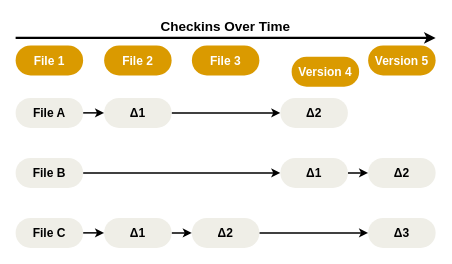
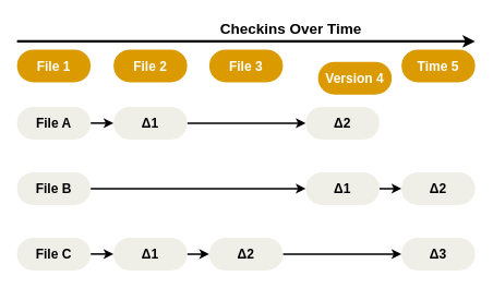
- <mxCell id="8" value="&lt;b&gt;&lt;font style=&quot;font-size: 18px;&quot;&gt;Checkins Over Time&lt;/font&gt;&lt;/b&gt;" style="text;html=1;strokeColor=none;fillColor=none;align=center;verticalAlign=middle;whiteSpace=wrap;rounded=0;" parent="1" vertex="1"><mxGeometry x="205" y="20" width="190" height="30" as="geometry" /></mxCell>
+ <mxCell id="8" value="&lt;b&gt;&lt;font style=&quot;font-size: 18px;&quot;&gt;Checkins Over Time&lt;/font&gt;&lt;/b&gt;" style="text;html=1;strokeColor=none;fillColor=none;align=center;verticalAlign=middle;whiteSpace=wrap;rounded=0;" parent="1" vertex="1"><mxGeometry x="260" y="20" width="190" height="30" as="geometry" /></mxCell>
- <mxCell id="7" value="&lt;font color=&quot;#ffffff&quot; style=&quot;font-size: 16px;&quot;&gt;&lt;b&gt;Version 5&lt;/b&gt;&lt;/font&gt;" style="rounded=1;whiteSpace=wrap;html=1;strokeColor=none;fillColor=#da9a00;arcSize=50;" parent="1" vertex="1"><mxGeometry x="490" y="60" width="90" height="40" as="geometry" /></mxCell>
+ <mxCell id="7" value="&lt;font color=&quot;#ffffff&quot; style=&quot;font-size: 16px;&quot;&gt;&lt;b&gt;Time 5&lt;/b&gt;&lt;/font&gt;" style="rounded=1;whiteSpace=wrap;html=1;strokeColor=none;fillColor=#da9a00;arcSize=50;" parent="1" vertex="1"><mxGeometry x="490" y="60" width="90" height="40" as="geometry" /></mxCell>
